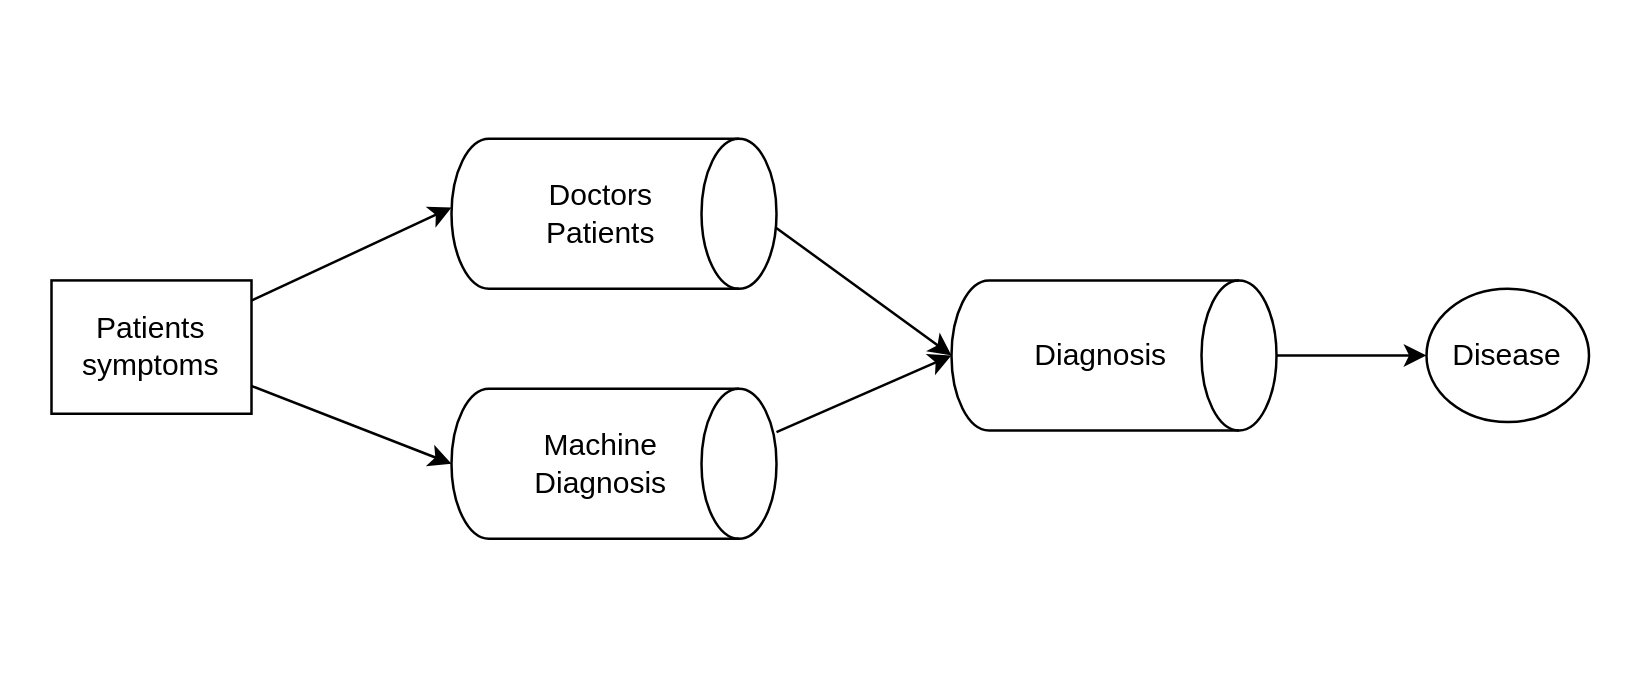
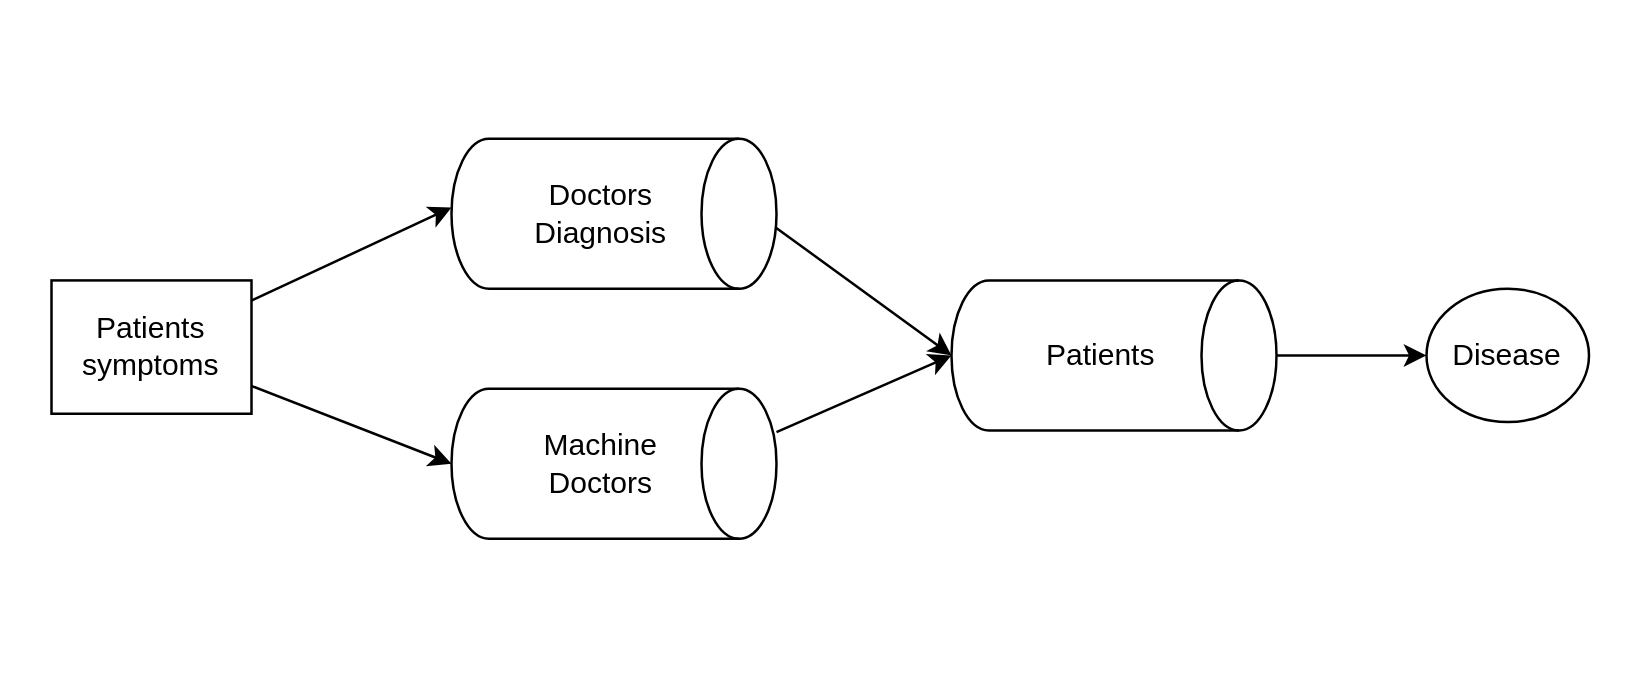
- <mxCell id="11" value="&lt;div&gt;Doctors Patients&lt;/div&gt;" style="text;html=1;strokeColor=none;fillColor=none;align=center;verticalAlign=middle;whiteSpace=wrap;rounded=0;" parent="9" vertex="1"><mxGeometry x="30" y="15" width="60" height="30" as="geometry" /></mxCell>
+ <mxCell id="11" value="&lt;div&gt;Doctors Diagnosis&lt;/div&gt;" style="text;html=1;strokeColor=none;fillColor=none;align=center;verticalAlign=middle;whiteSpace=wrap;rounded=0;" parent="9" vertex="1"><mxGeometry x="30" y="15" width="60" height="30" as="geometry" /></mxCell>
- <mxCell id="17" value="Diagnosis" style="text;html=1;strokeColor=none;fillColor=none;align=center;verticalAlign=middle;whiteSpace=wrap;rounded=0;" parent="15" vertex="1"><mxGeometry x="30" y="15" width="60" height="30" as="geometry" /></mxCell>
+ <mxCell id="17" value="Patients" style="text;html=1;strokeColor=none;fillColor=none;align=center;verticalAlign=middle;whiteSpace=wrap;rounded=0;" parent="15" vertex="1"><mxGeometry x="30" y="15" width="60" height="30" as="geometry" /></mxCell>
- <mxCell id="14" value="Machine Diagnosis" style="text;html=1;strokeColor=none;fillColor=none;align=center;verticalAlign=middle;whiteSpace=wrap;rounded=0;" parent="12" vertex="1"><mxGeometry x="30" y="15" width="60" height="30" as="geometry" /></mxCell>
+ <mxCell id="14" value="Machine Doctors" style="text;html=1;strokeColor=none;fillColor=none;align=center;verticalAlign=middle;whiteSpace=wrap;rounded=0;" parent="12" vertex="1"><mxGeometry x="30" y="15" width="60" height="30" as="geometry" /></mxCell>
